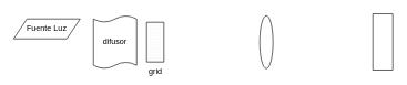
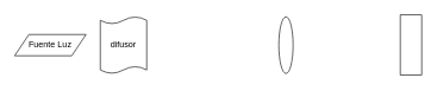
- <mxCell id="2" value="Fuente Luz" style="shape=parallelogram;perimeter=parallelogramPerimeter;whiteSpace=wrap;html=1;fixedSize=1;" vertex="1" parent="1"><mxGeometry x="20" y="28" width="100" height="30" as="geometry" /></mxCell>
+ <mxCell id="2" value="Fuente Luz" style="shape=parallelogram;perimeter=parallelogramPerimeter;whiteSpace=wrap;html=1;fixedSize=1;" vertex="1" parent="1"><mxGeometry x="20" y="48" width="100" height="30" as="geometry" /></mxCell>
- <mxCell id="4" value="grid" style="verticalLabelPosition=bottom;verticalAlign=top;html=1;shape=mxgraph.basic.patternFillRect;fillStyle=grid;step=5;fillStrokeWidth=0.2;fillStrokeColor=#dddddd;" vertex="1" parent="1"><mxGeometry x="220" y="33" width="26" height="60" as="geometry" /></mxCell>
